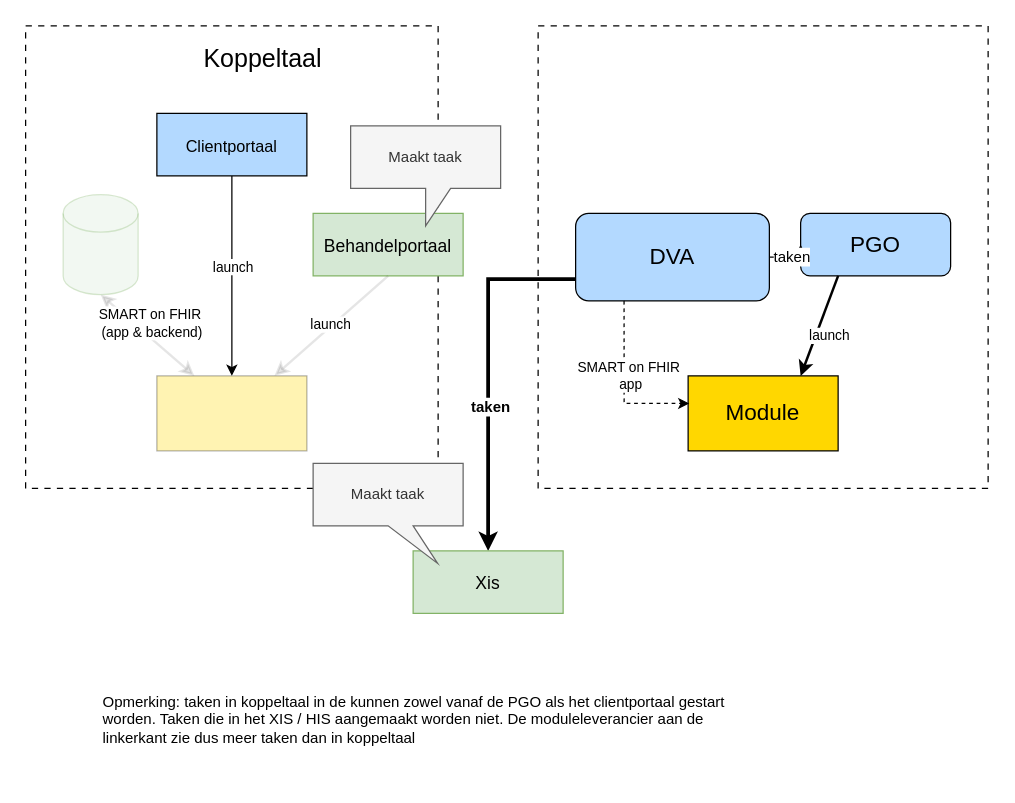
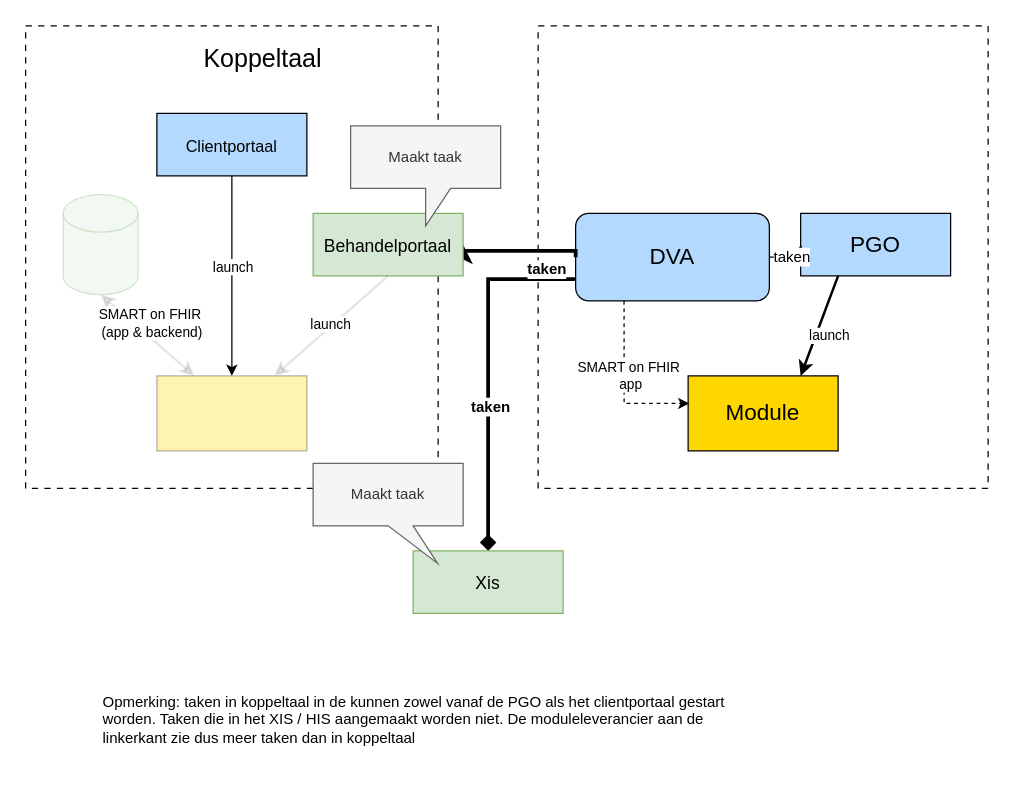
- <mxCell id="7" value="PGO" style="rounded=1;whiteSpace=wrap;html=1;fillColor=#B3D9FF;strokeColor=#000000;fontSize=18;arcSize=15;" parent="1" vertex="1"><mxGeometry x="640" y="170" width="120" height="50" as="geometry" /></mxCell>
+ <mxCell id="7" value="PGO" style="whiteSpace=wrap;html=1;fillColor=#B3D9FF;strokeColor=#000000;fontSize=18;arcSize=15;rounded=0;" parent="1" vertex="1"><mxGeometry x="640" y="170" width="120" height="50" as="geometry" /></mxCell>
+ <mxCell id="9" value="&lt;b&gt;taken&lt;/b&gt;" style="edgeStyle=elbowEdgeStyle;rounded=0;orthogonalLoop=1;jettySize=auto;html=1;entryX=0;entryY=0.5;entryDx=0;entryDy=0;strokeColor=#000000;fontSize=12;startArrow=classic;startFill=0;endArrow=none;strokeWidth=3;elbow=vertical;exitX=1;exitY=0.5;exitDx=0;exitDy=0;" parent="1" source="14" target="6" edge="1"><mxGeometry x="0.442" y="-15" relative="1" as="geometry"><mxPoint x="190" y="195" as="sourcePoint" /><mxPoint x="450" y="91" as="targetPoint" /><mxPoint as="offset" /></mxGeometry></mxCell>
- <mxCell id="4" style="edgeStyle=orthogonalEdgeStyle;rounded=0;orthogonalLoop=1;jettySize=auto;html=1;exitX=0;exitY=0.75;exitDx=0;exitDy=0;entryX=0.5;entryY=0;entryDx=0;entryDy=0;strokeWidth=3;" parent="1" source="6" target="20" edge="1"><mxGeometry relative="1" as="geometry" /></mxCell>
+ <mxCell id="4" style="edgeStyle=orthogonalEdgeStyle;rounded=0;orthogonalLoop=1;jettySize=auto;html=1;exitX=0;exitY=0.75;exitDx=0;exitDy=0;entryX=0.5;entryY=0;entryDx=0;entryDy=0;strokeWidth=3;endArrow=diamond;" parent="1" source="6" target="20" edge="1"><mxGeometry relative="1" as="geometry" /></mxCell>
